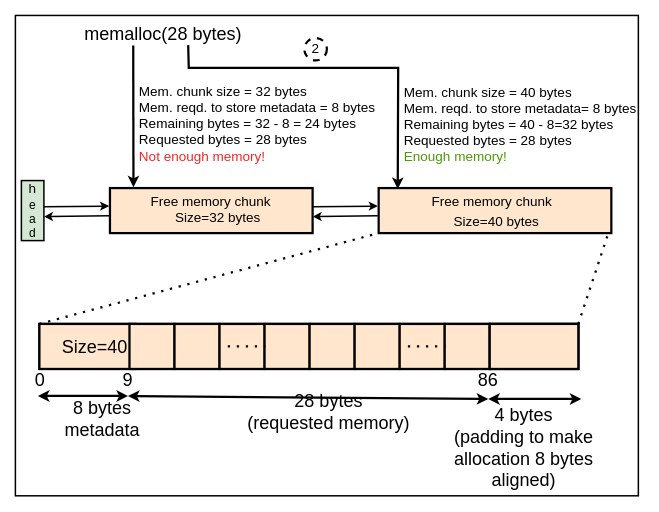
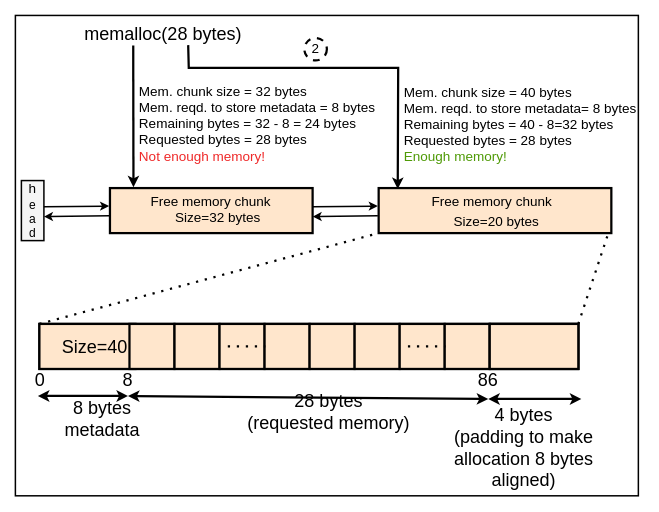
- <mxCell id="40" value="&lt;div&gt;&lt;font style=&quot;font-size: 18px;&quot;&gt;h&lt;/font&gt;&lt;/div&gt;&lt;div&gt;&lt;font size=&quot;3&quot;&gt;e&lt;/font&gt;&lt;/div&gt;&lt;div&gt;&lt;font size=&quot;3&quot;&gt;a&lt;/font&gt;&lt;/div&gt;&lt;div&gt;&lt;font size=&quot;3&quot;&gt;d&lt;br&gt;&lt;/font&gt;&lt;/div&gt;" style="rounded=0;whiteSpace=wrap;html=1;strokeWidth=2;fillColor=#d5e8d4;strokeColor=default;" parent="1" vertex="1"><mxGeometry x="28" y="240" width="30" height="80" as="geometry" /></mxCell>
+ <mxCell id="40" value="&lt;div&gt;&lt;font style=&quot;font-size: 18px;&quot;&gt;h&lt;/font&gt;&lt;/div&gt;&lt;div&gt;&lt;font size=&quot;3&quot;&gt;e&lt;/font&gt;&lt;/div&gt;&lt;div&gt;&lt;font size=&quot;3&quot;&gt;a&lt;/font&gt;&lt;/div&gt;&lt;div&gt;&lt;font size=&quot;3&quot;&gt;d&lt;br&gt;&lt;/font&gt;&lt;/div&gt;" style="rounded=0;whiteSpace=wrap;html=1;strokeWidth=2;fillColor=#f5f5f5;strokeColor=default;" parent="1" vertex="1"><mxGeometry x="28" y="240" width="30" height="80" as="geometry" /></mxCell>
- <mxCell id="20" value="&lt;font style=&quot;font-size: 18px;&quot;&gt;Size=40 bytes&lt;br&gt;&lt;/font&gt;" style="text;html=1;strokeColor=none;fillColor=none;align=center;verticalAlign=middle;whiteSpace=wrap;rounded=0;" parent="1" vertex="1"><mxGeometry x="572" y="280" width="178" height="30" as="geometry" /></mxCell>
+ <mxCell id="20" value="&lt;font style=&quot;font-size: 18px;&quot;&gt;Size=20 bytes&lt;br&gt;&lt;/font&gt;" style="text;html=1;strokeColor=none;fillColor=none;align=center;verticalAlign=middle;whiteSpace=wrap;rounded=0;" parent="1" vertex="1"><mxGeometry x="572" y="280" width="178" height="30" as="geometry" /></mxCell>
- <mxCell id="30" value="&lt;font style=&quot;font-size: 24px;&quot;&gt;9&lt;/font&gt;" style="text;html=1;strokeColor=none;fillColor=none;align=center;verticalAlign=middle;whiteSpace=wrap;rounded=0;" parent="1" vertex="1"><mxGeometry x="140" y="491" width="60" height="30" as="geometry" /></mxCell>
+ <mxCell id="30" value="&lt;font style=&quot;font-size: 24px;&quot;&gt;8&lt;/font&gt;" style="text;html=1;strokeColor=none;fillColor=none;align=center;verticalAlign=middle;whiteSpace=wrap;rounded=0;" parent="1" vertex="1"><mxGeometry x="140" y="491" width="60" height="30" as="geometry" /></mxCell>
